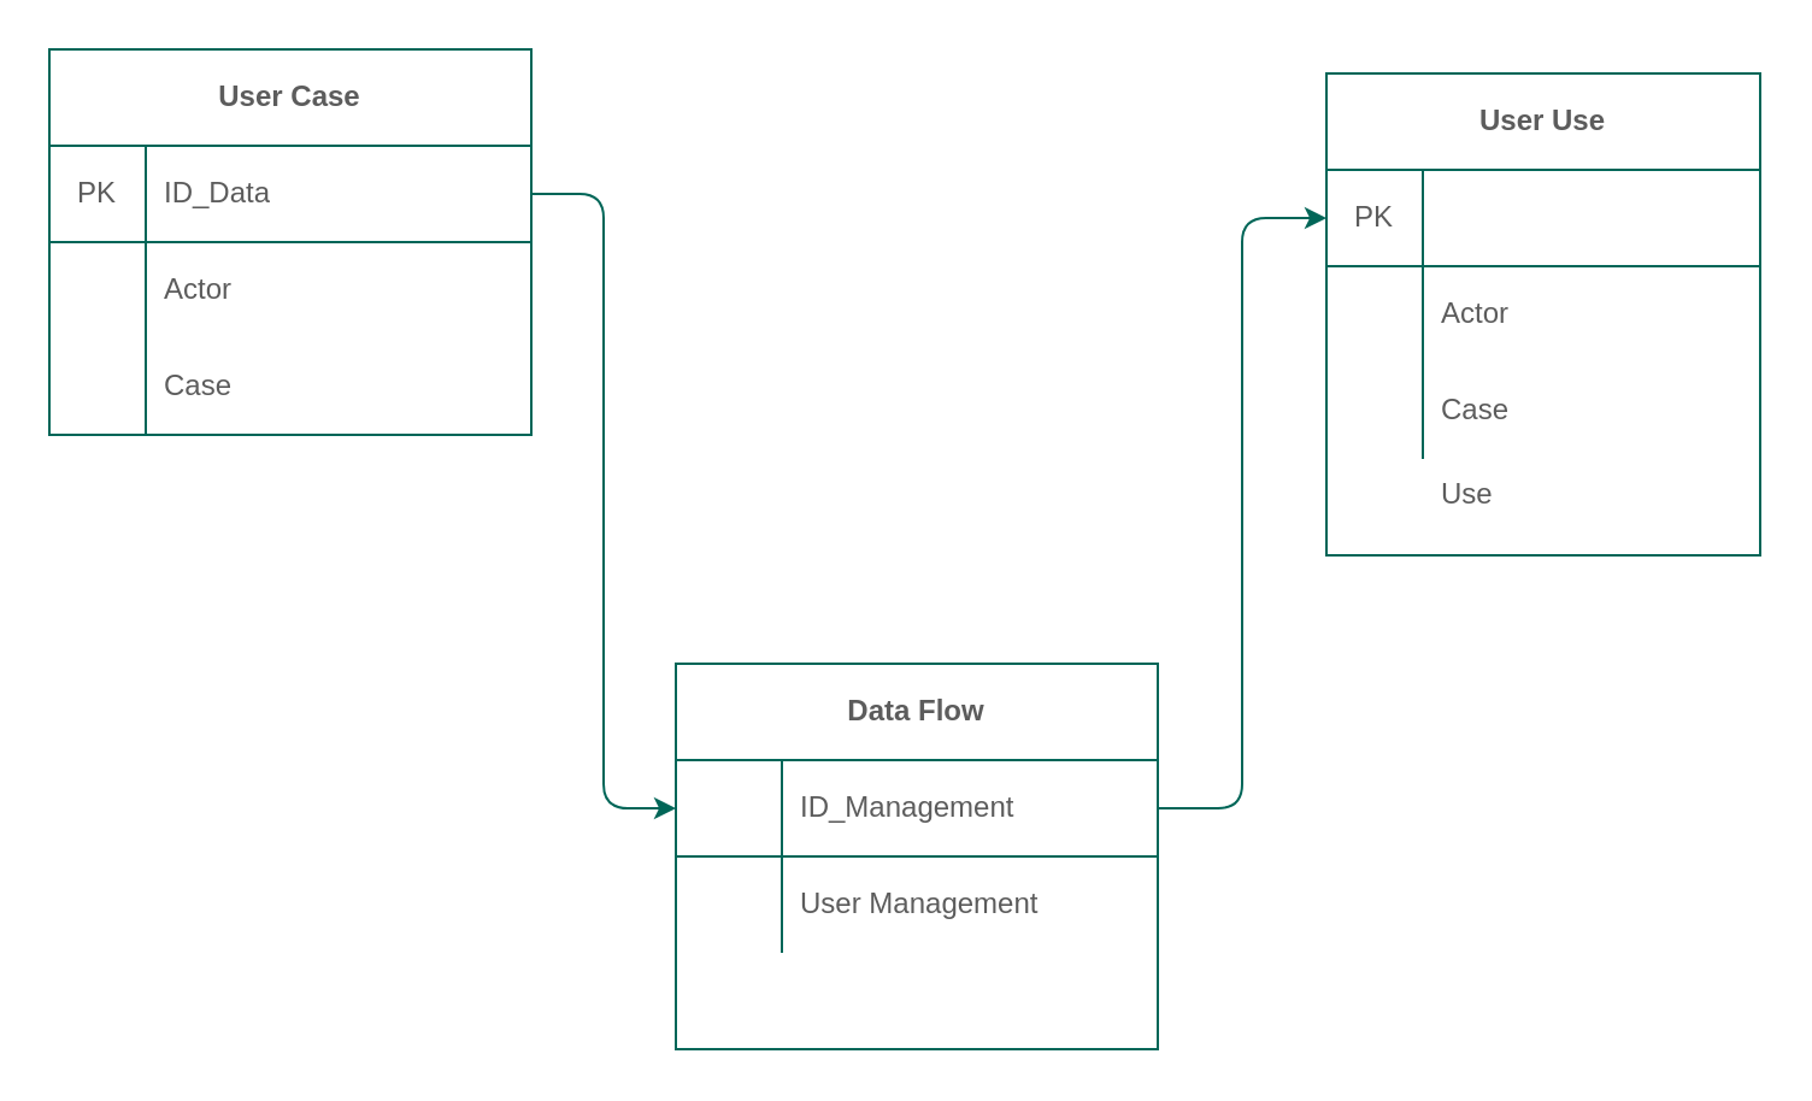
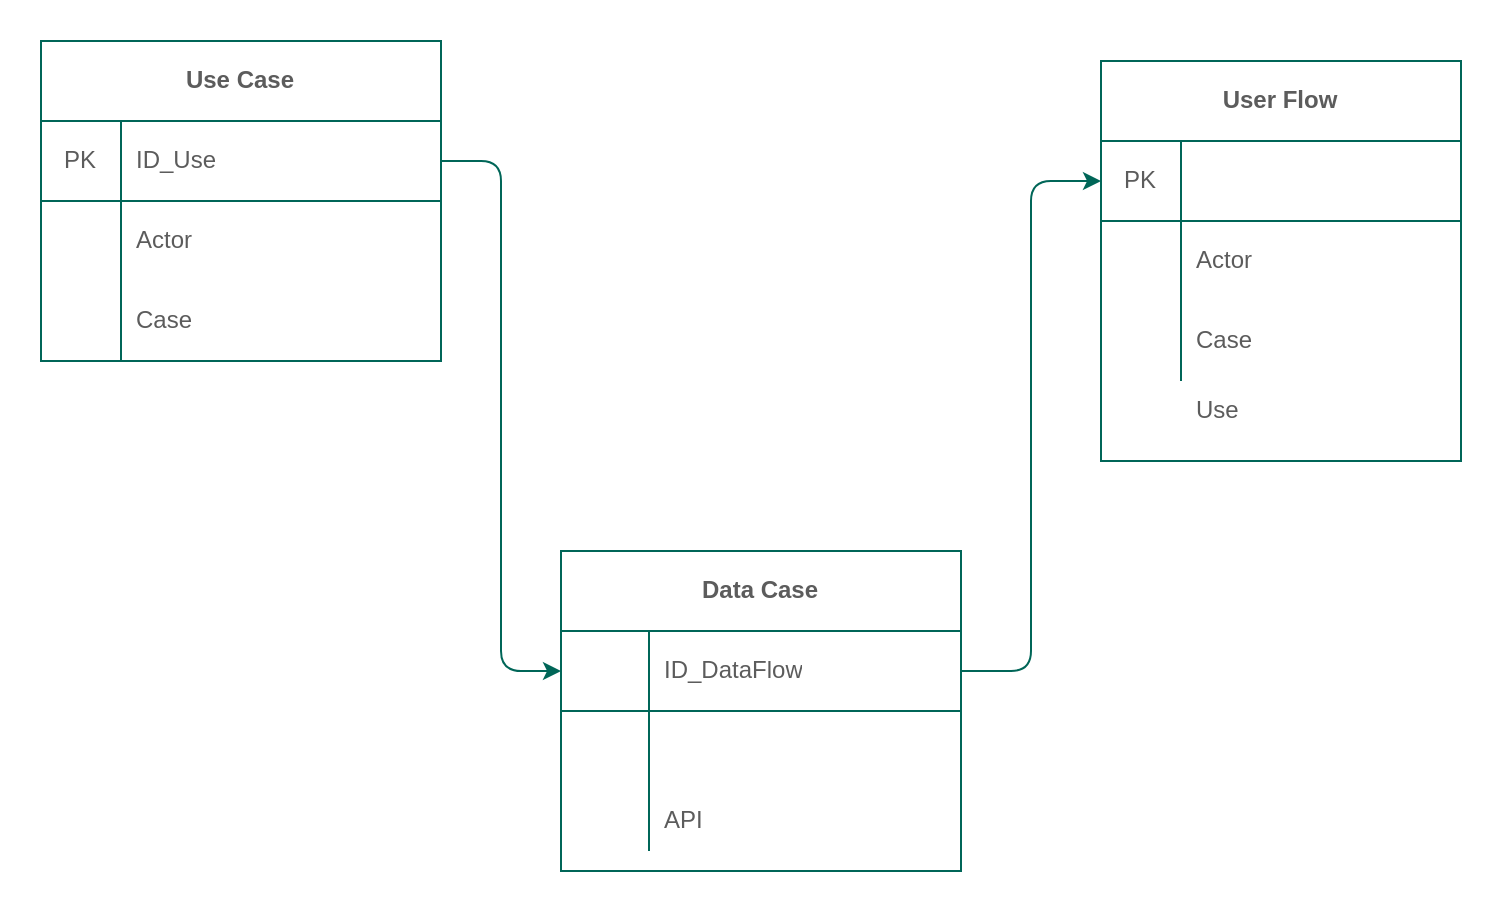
- <mxCell id="2" value="User Case" style="shape=table;html=1;whiteSpace=wrap;startSize=40;container=1;collapsible=0;childLayout=tableLayout;fixedRows=1;rowLines=0;fontStyle=1;align=center;fillColor=none;strokeColor=#006658;fontColor=#5C5C5C;" vertex="1" parent="1"><mxGeometry x="20" y="20" width="200" height="160" as="geometry" /></mxCell>
+ <mxCell id="2" value="Use Case" style="shape=table;html=1;whiteSpace=wrap;startSize=40;container=1;collapsible=0;childLayout=tableLayout;fixedRows=1;rowLines=0;fontStyle=1;align=center;fillColor=none;strokeColor=#006658;fontColor=#5C5C5C;" vertex="1" parent="1"><mxGeometry x="20" y="20" width="200" height="160" as="geometry" /></mxCell>
- <mxCell id="21" value="User Use" style="shape=table;html=1;whiteSpace=wrap;startSize=40;container=1;collapsible=0;childLayout=tableLayout;fixedRows=1;rowLines=0;fontStyle=1;align=center;fillColor=none;strokeColor=#006658;fontColor=#5C5C5C;" vertex="1" parent="1"><mxGeometry x="550" y="30" width="180" height="200" as="geometry" /></mxCell>
+ <mxCell id="21" value="User Flow" style="shape=table;html=1;whiteSpace=wrap;startSize=40;container=1;collapsible=0;childLayout=tableLayout;fixedRows=1;rowLines=0;fontStyle=1;align=center;fillColor=none;strokeColor=#006658;fontColor=#5C5C5C;" vertex="1" parent="1"><mxGeometry x="550" y="30" width="180" height="200" as="geometry" /></mxCell>
- <mxCell id="5" value="ID_Data" style="shape=partialRectangle;html=1;whiteSpace=wrap;connectable=0;top=0;left=0;bottom=0;right=0;align=left;spacingLeft=6;overflow=hidden;fillColor=none;strokeColor=#006658;fontColor=#5C5C5C;" vertex="1" parent="3"><mxGeometry x="40" width="160" height="40" as="geometry" /></mxCell>
+ <mxCell id="5" value="ID_Use" style="shape=partialRectangle;html=1;whiteSpace=wrap;connectable=0;top=0;left=0;bottom=0;right=0;align=left;spacingLeft=6;overflow=hidden;fillColor=none;strokeColor=#006658;fontColor=#5C5C5C;" vertex="1" parent="3"><mxGeometry x="40" width="160" height="40" as="geometry" /></mxCell>
- <mxCell id="12" value="Data Flow" style="shape=table;html=1;whiteSpace=wrap;startSize=40;container=1;collapsible=0;childLayout=tableLayout;fixedRows=1;rowLines=0;fontStyle=1;align=center;fillColor=none;strokeColor=#006658;fontColor=#5C5C5C;" vertex="1" parent="1"><mxGeometry x="280" y="275" width="200" height="160" as="geometry" /></mxCell>
+ <mxCell id="12" value="Data Case" style="shape=table;html=1;whiteSpace=wrap;startSize=40;container=1;collapsible=0;childLayout=tableLayout;fixedRows=1;rowLines=0;fontStyle=1;align=center;fillColor=none;strokeColor=#006658;fontColor=#5C5C5C;" vertex="1" parent="1"><mxGeometry x="280" y="275" width="200" height="160" as="geometry" /></mxCell>
- <mxCell id="14" value="ID_Management" style="shape=partialRectangle;html=1;whiteSpace=wrap;connectable=0;top=0;left=0;bottom=0;right=0;align=left;spacingLeft=6;overflow=hidden;fillColor=none;strokeColor=#006658;fontColor=#5C5C5C;" vertex="1" parent="13"><mxGeometry x="44" width="156" height="40" as="geometry" /></mxCell>
+ <mxCell id="14" value="ID_DataFlow" style="shape=partialRectangle;html=1;whiteSpace=wrap;connectable=0;top=0;left=0;bottom=0;right=0;align=left;spacingLeft=6;overflow=hidden;fillColor=none;strokeColor=#006658;fontColor=#5C5C5C;" vertex="1" parent="13"><mxGeometry x="44" width="156" height="40" as="geometry" /></mxCell>
- <mxCell id="17" value="User Management" style="shape=partialRectangle;html=1;whiteSpace=wrap;connectable=0;top=0;left=0;bottom=0;right=0;align=left;spacingLeft=6;overflow=hidden;fillColor=none;strokeColor=#006658;fontColor=#5C5C5C;" vertex="1" parent="15"><mxGeometry x="44" width="156" height="40" as="geometry" /></mxCell>
+ <mxCell id="20" value="API" style="shape=partialRectangle;html=1;whiteSpace=wrap;connectable=0;top=0;left=0;bottom=0;right=0;align=left;spacingLeft=6;overflow=hidden;fillColor=none;strokeColor=#006658;fontColor=#5C5C5C;" vertex="1" parent="18"><mxGeometry x="44" width="156" height="30" as="geometry" /></mxCell>
